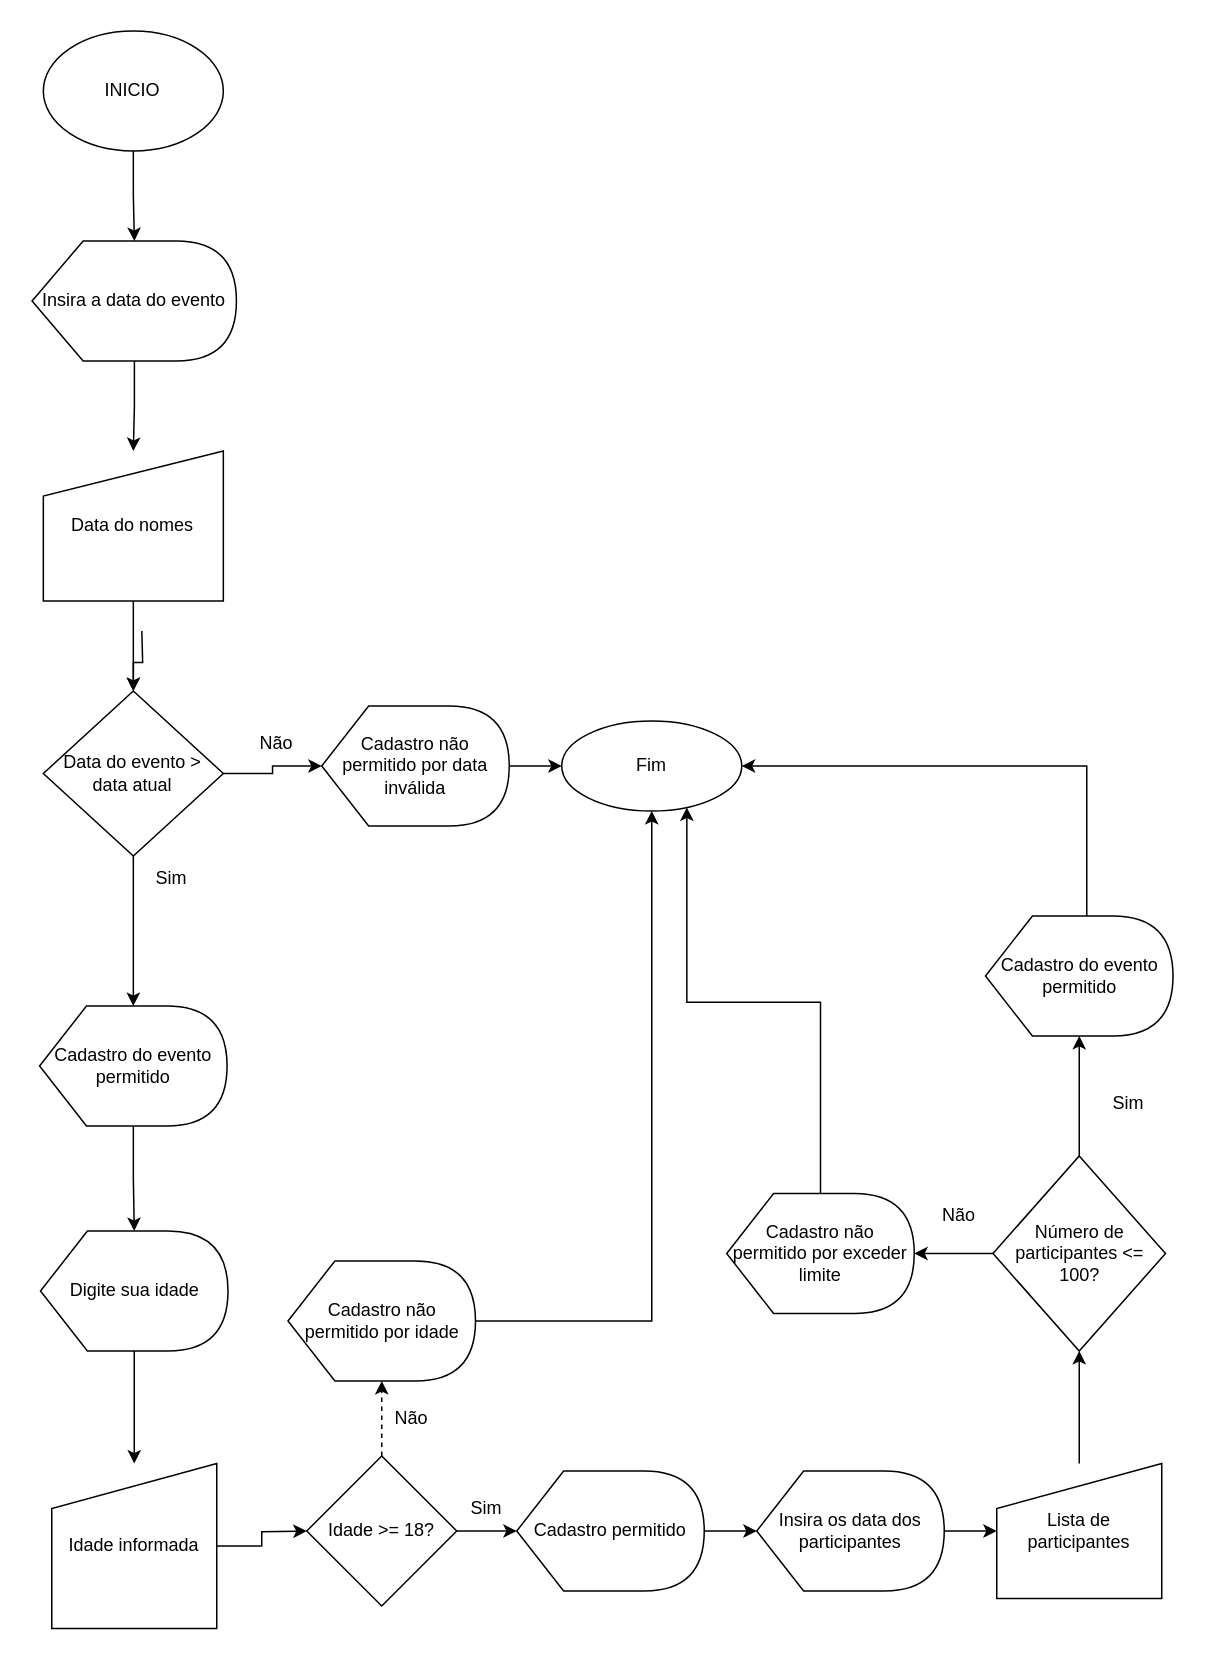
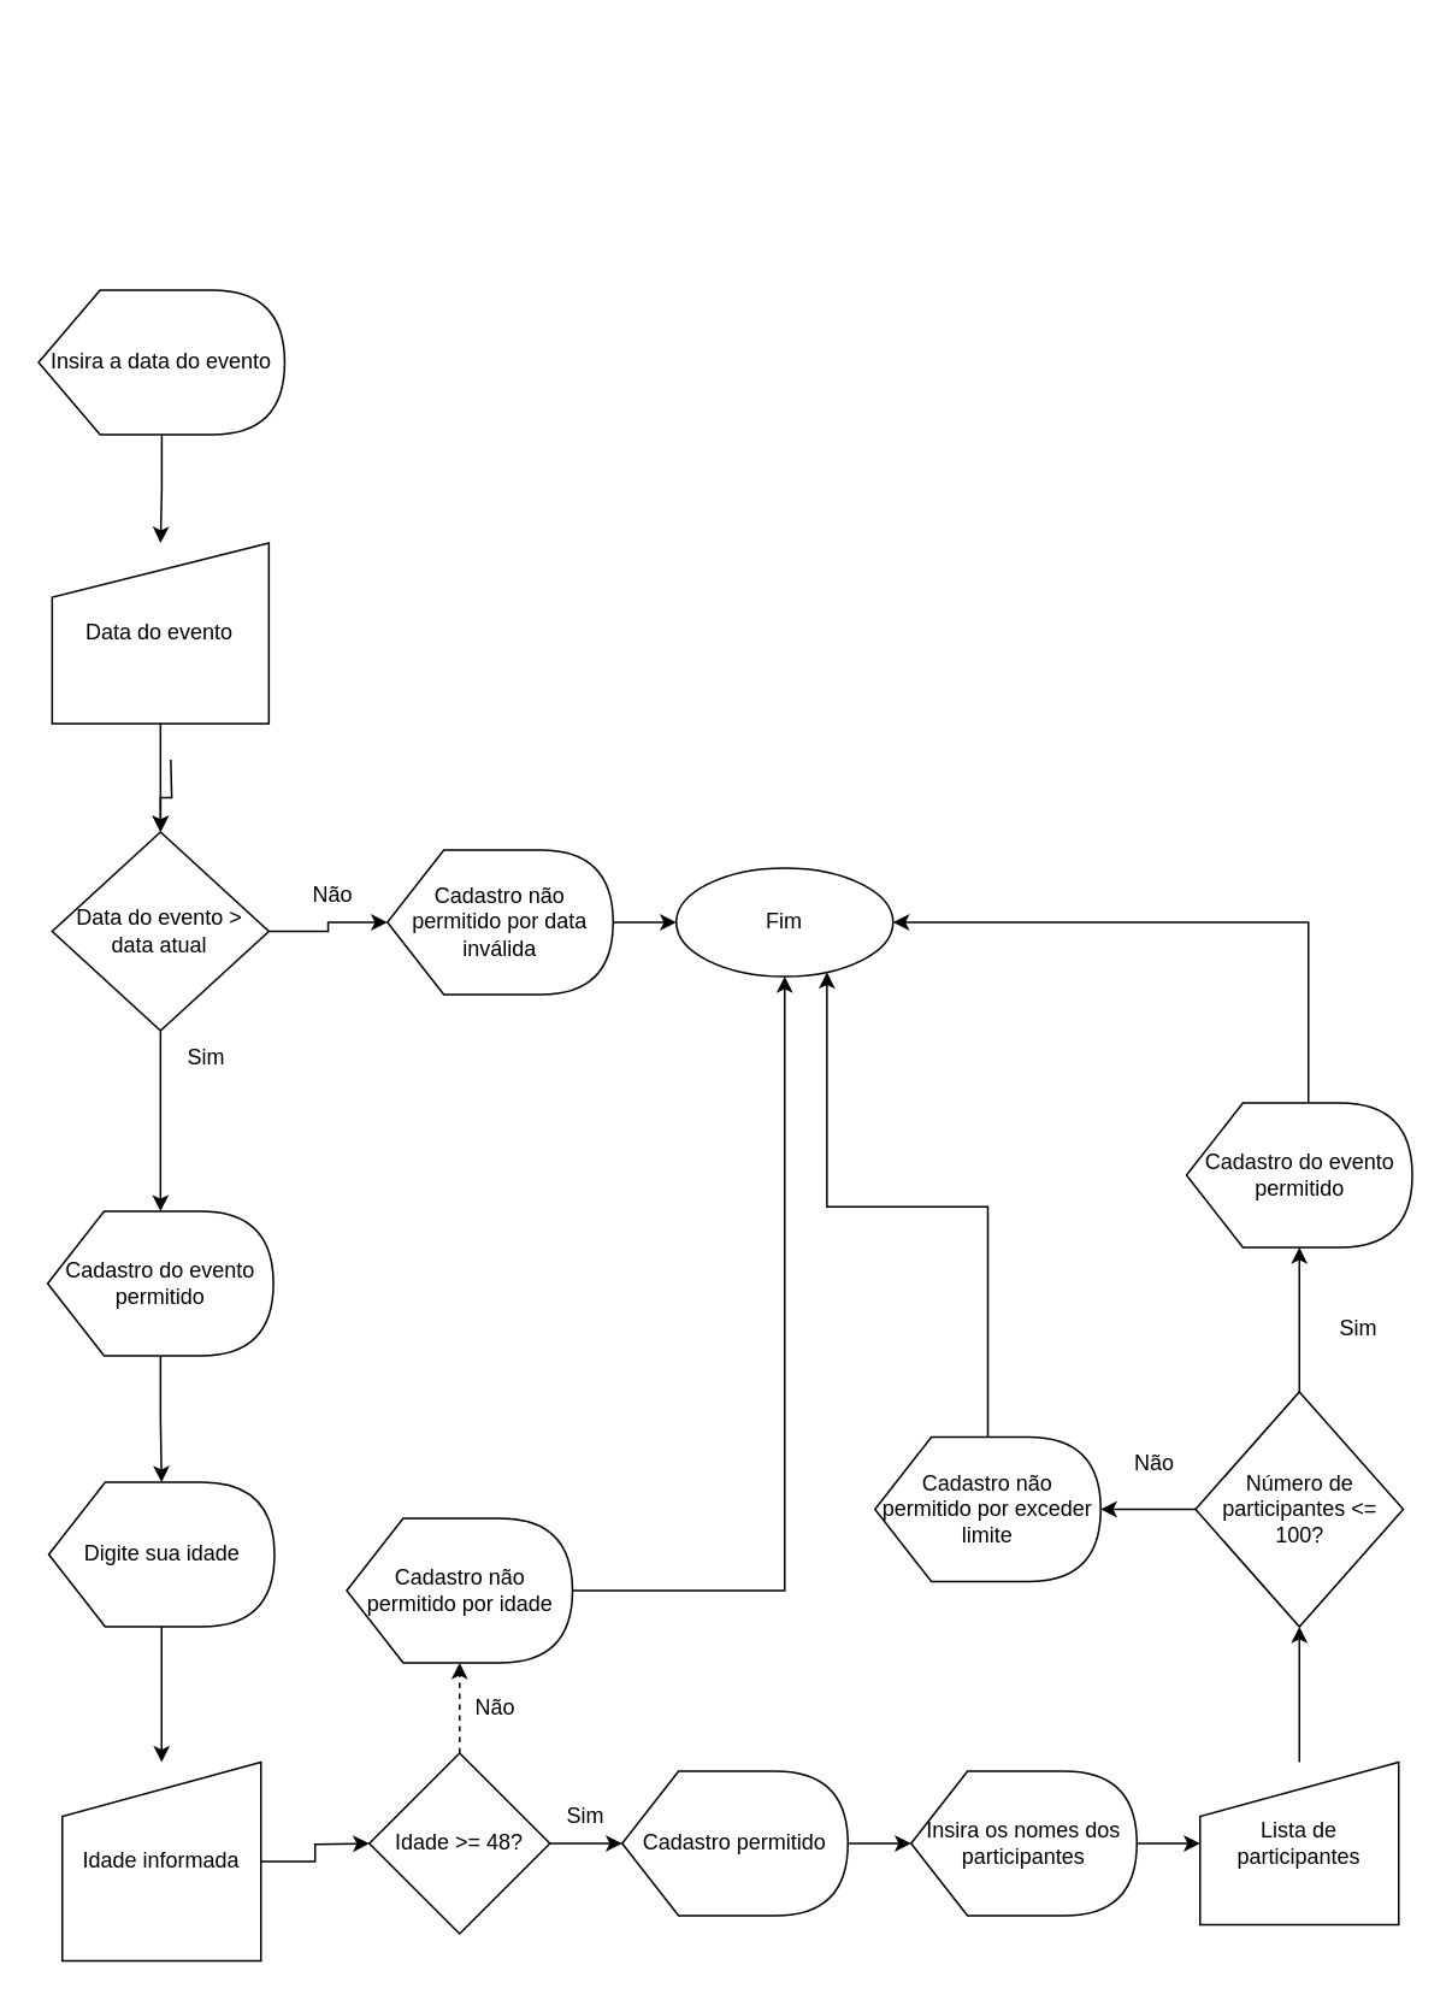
- <mxCell id="3" value="INICIO" style="ellipse;whiteSpace=wrap;html=1;" vertex="1" parent="1"><mxGeometry x="28.39" y="20" width="120" height="80" as="geometry" /></mxCell>
- <mxCell id="2" value="" style="edgeStyle=orthogonalEdgeStyle;rounded=0;orthogonalLoop=1;jettySize=auto;html=1;" edge="1" parent="1" source="3" target="18"><mxGeometry relative="1" as="geometry" /></mxCell>
- <mxCell id="20" value="Data do nomes" style="shape=manualInput;whiteSpace=wrap;html=1;" vertex="1" parent="1"><mxGeometry x="28.39" y="300" width="120" height="100" as="geometry" /></mxCell>
+ <mxCell id="20" value="Data do evento" style="shape=manualInput;whiteSpace=wrap;html=1;" vertex="1" parent="1"><mxGeometry x="28.39" y="300" width="120" height="100" as="geometry" /></mxCell>
- <mxCell id="12" value="Idade &amp;gt;= 18?" style="rhombus;whiteSpace=wrap;html=1;" vertex="1" parent="1"><mxGeometry x="204" y="970" width="100" height="100" as="geometry" /></mxCell>
+ <mxCell id="12" value="Idade &amp;gt;= 48?" style="rhombus;whiteSpace=wrap;html=1;" vertex="1" parent="1"><mxGeometry x="204" y="970" width="100" height="100" as="geometry" /></mxCell>
- <mxCell id="32" value="Insira os data dos participantes" style="shape=display;whiteSpace=wrap;html=1;" vertex="1" parent="1"><mxGeometry x="504" y="980" width="125" height="80" as="geometry" /></mxCell>
+ <mxCell id="32" value="Insira os nomes dos participantes" style="shape=display;whiteSpace=wrap;html=1;" vertex="1" parent="1"><mxGeometry x="504" y="980" width="125" height="80" as="geometry" /></mxCell>
